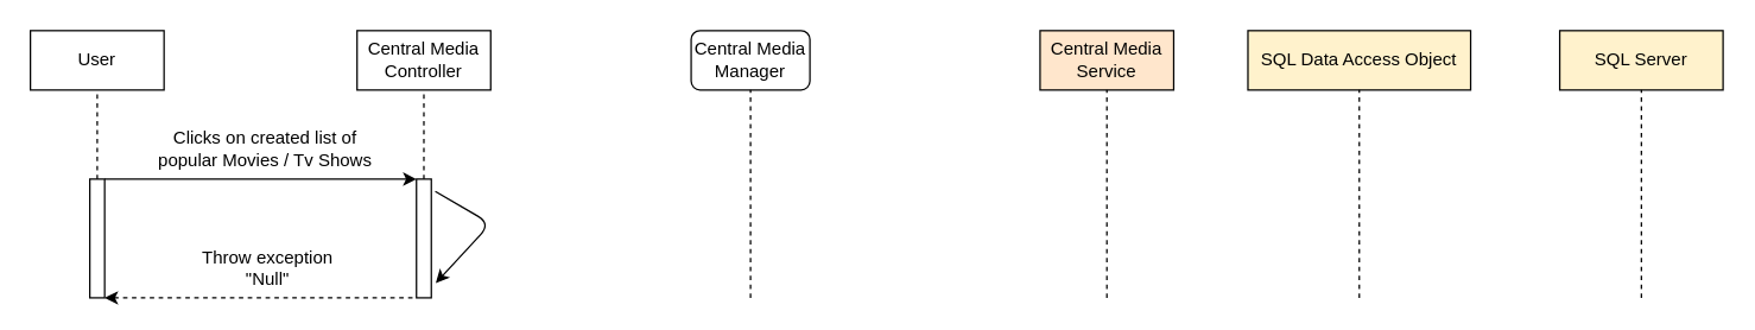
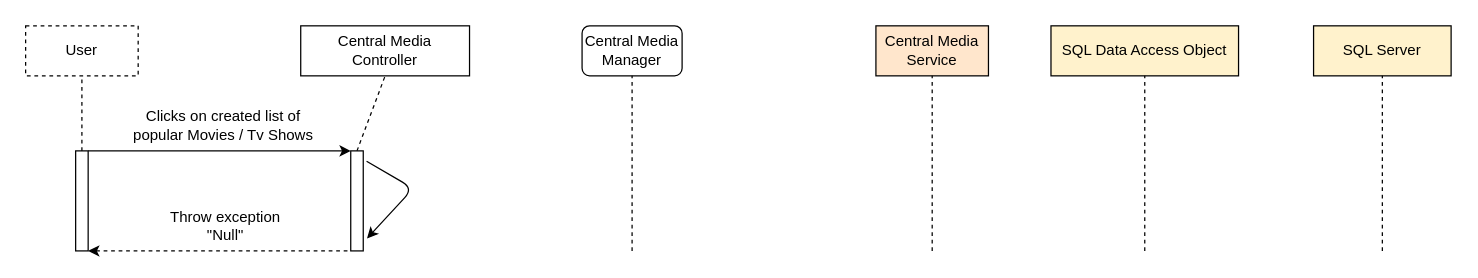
- <mxCell id="17" value="User" style="rounded=0;whiteSpace=wrap;html=1;" parent="1" vertex="1"><mxGeometry x="20" y="20" width="90" height="40" as="geometry" /></mxCell>
+ <mxCell id="17" value="User" style="rounded=0;whiteSpace=wrap;html=1;dashed=1;" parent="1" vertex="1"><mxGeometry x="20" y="20" width="90" height="40" as="geometry" /></mxCell>
- <mxCell id="2" value="Central Media&lt;br&gt;Controller" style="rounded=0;whiteSpace=wrap;html=1;" parent="1" vertex="1"><mxGeometry x="240" y="20" width="90" height="40" as="geometry" /></mxCell>
+ <mxCell id="2" value="Central Media&lt;br&gt;Controller" style="rounded=0;whiteSpace=wrap;html=1;" parent="1" vertex="1"><mxGeometry x="240" y="20" width="135" height="40" as="geometry" /></mxCell>
